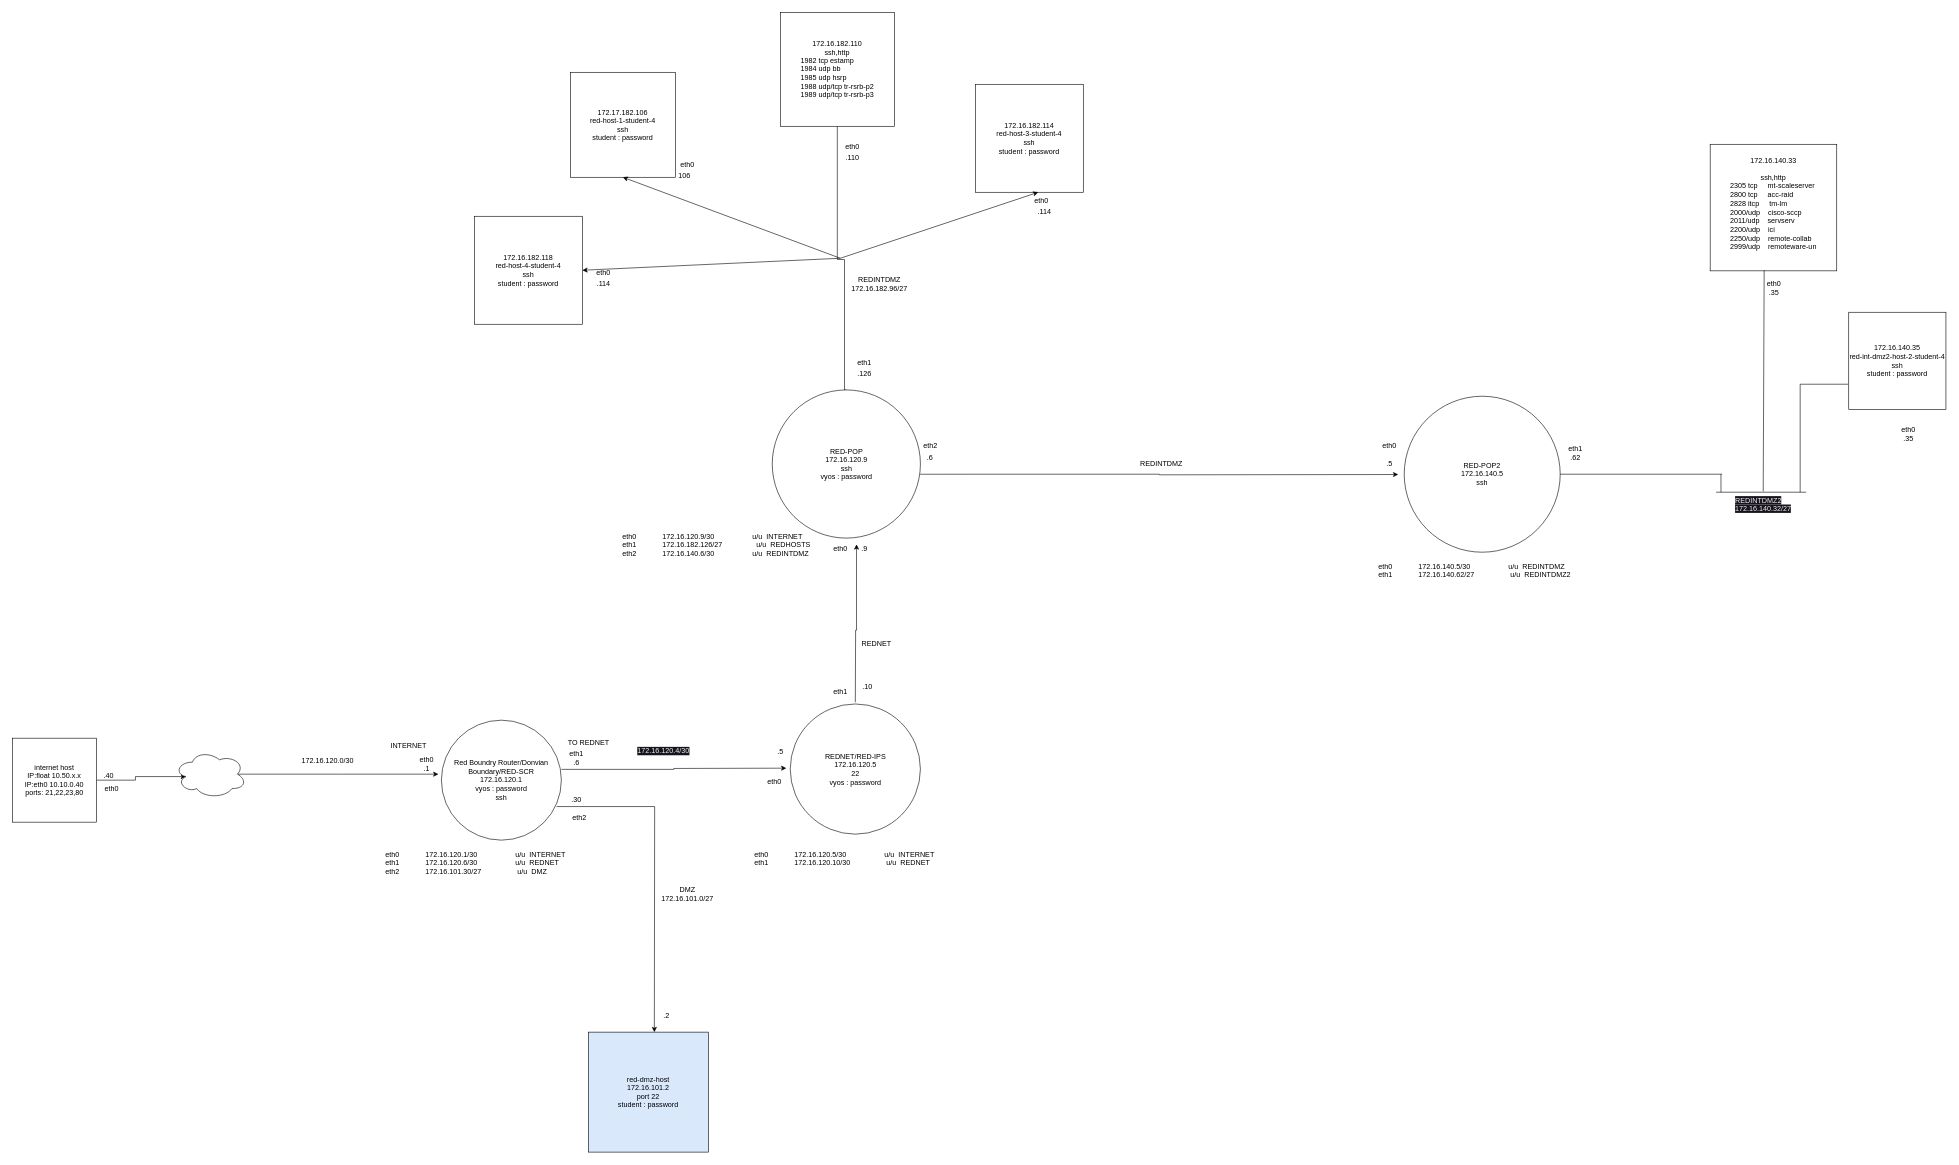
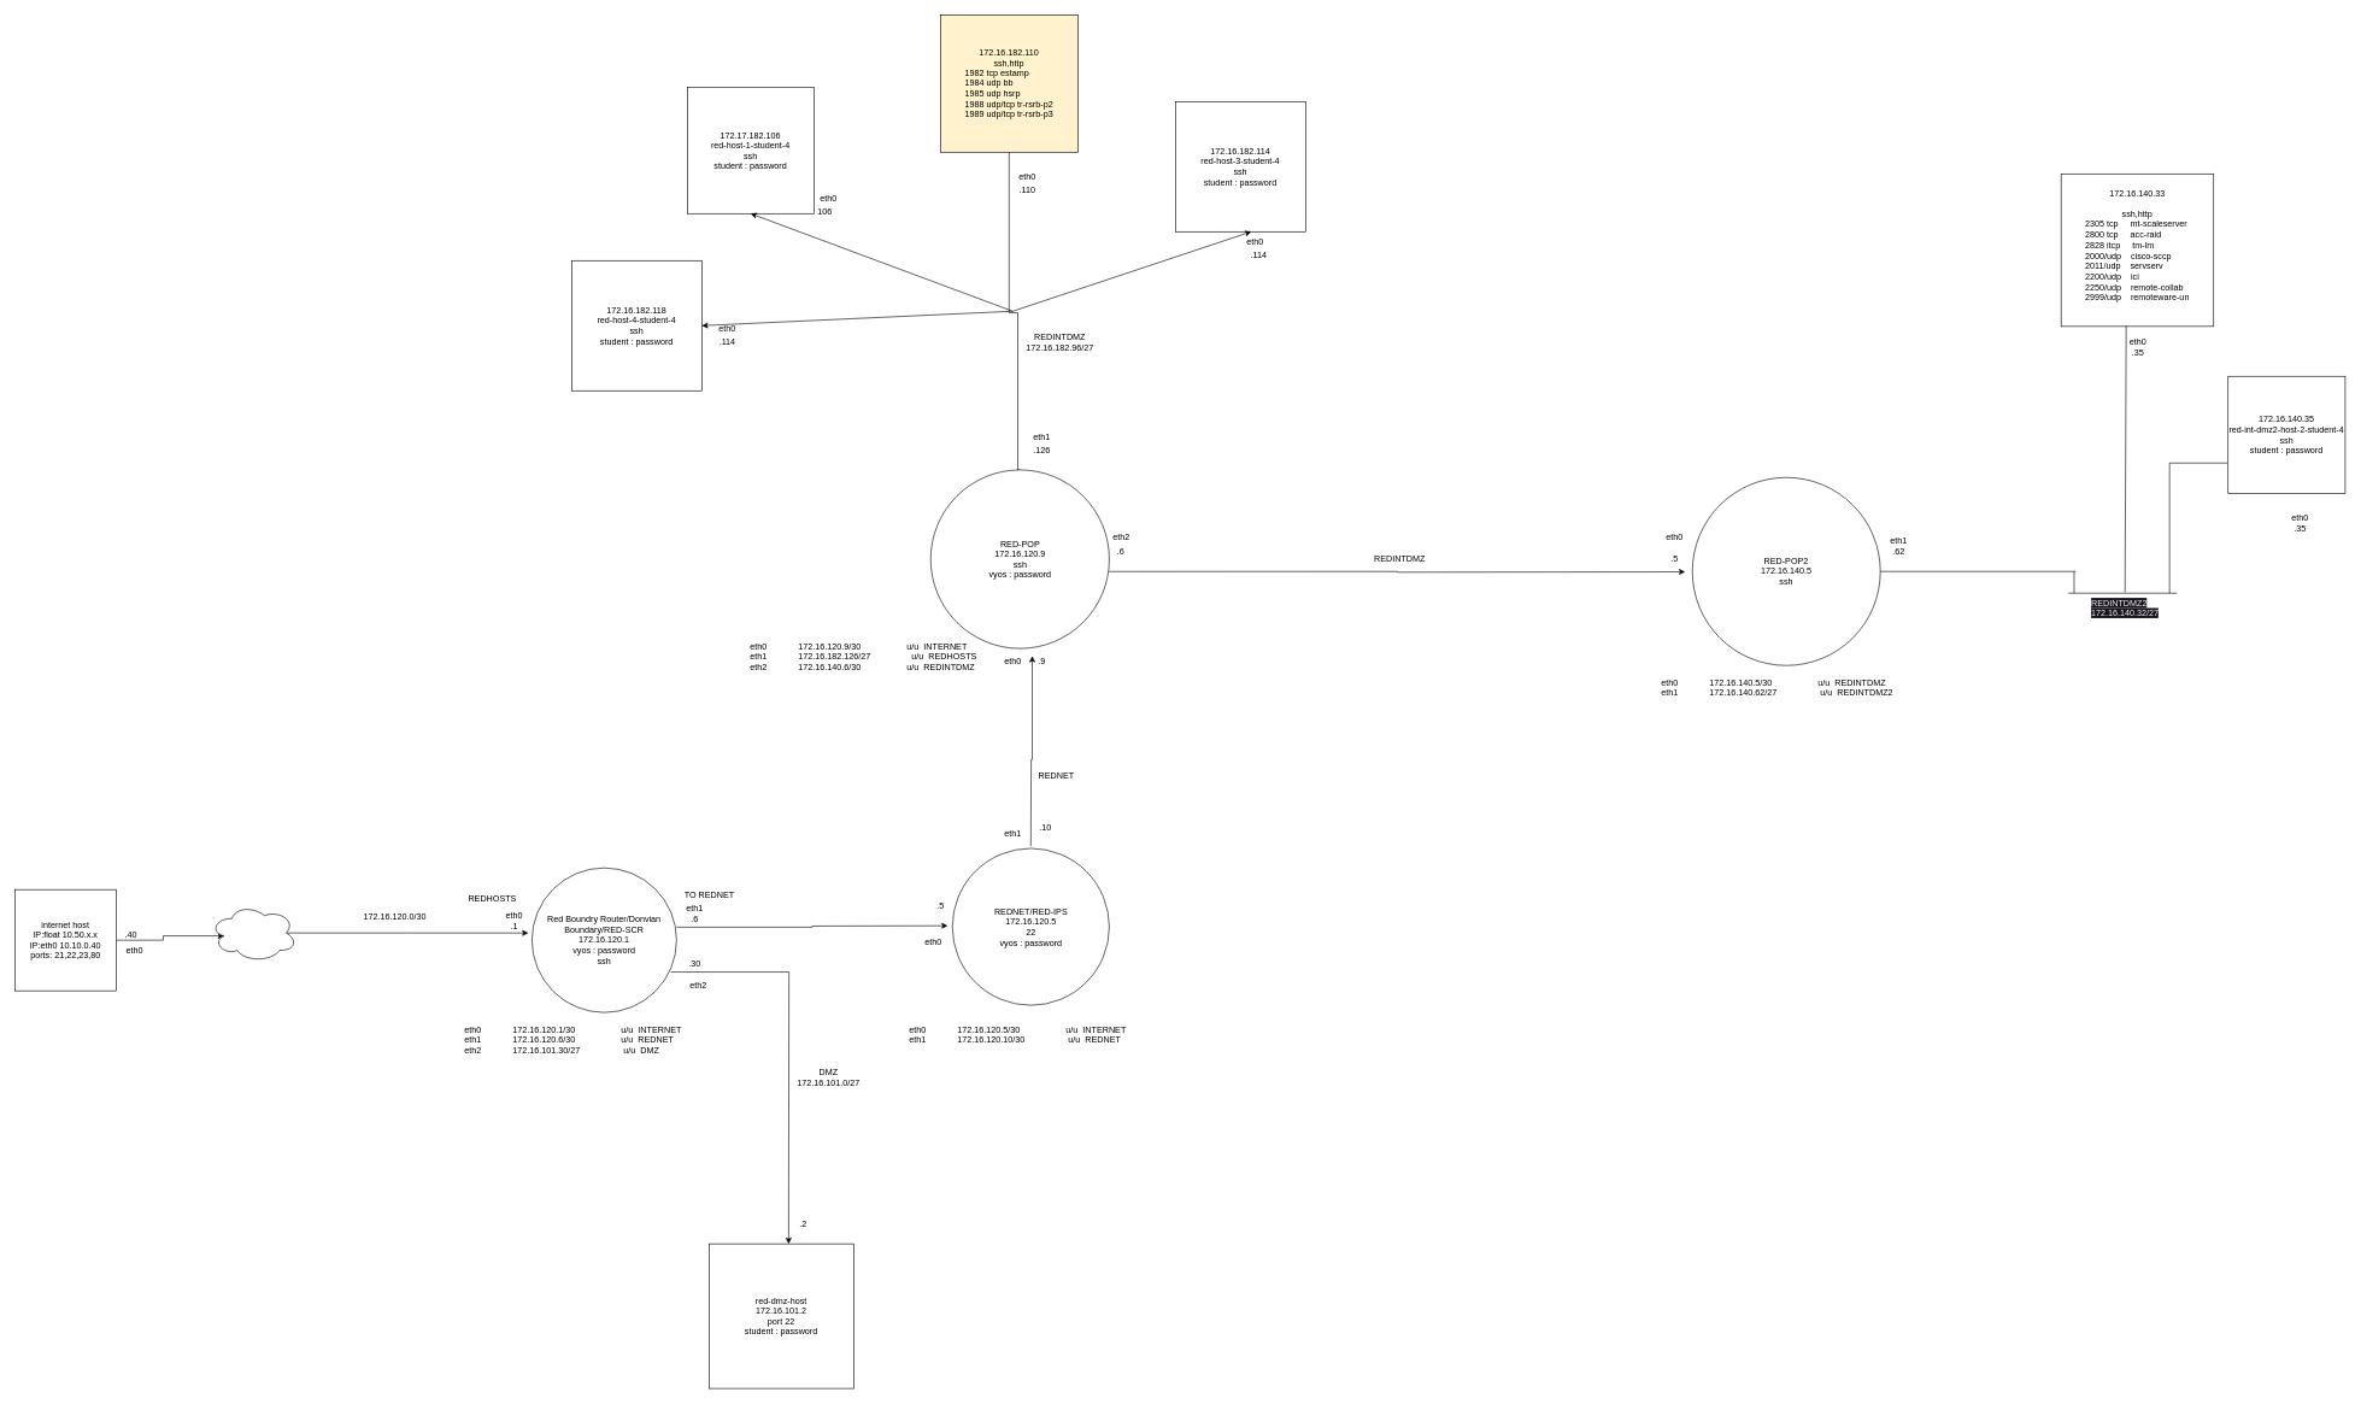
- <mxCell id="31" value="172.16.182.110&lt;br&gt;ssh,http&lt;br&gt;&lt;div style=&quot;text-align: left;&quot;&gt;&lt;span style=&quot;background-color: initial;&quot;&gt;1982 tcp estamp&lt;/span&gt;&lt;/div&gt;&lt;div style=&quot;text-align: left;&quot;&gt;&lt;span style=&quot;background-color: initial;&quot;&gt;1984 udp bb&lt;/span&gt;&lt;/div&gt;&lt;div style=&quot;text-align: left;&quot;&gt;&lt;span style=&quot;background-color: initial;&quot;&gt;1985 udp hsrp&lt;/span&gt;&lt;/div&gt;&lt;div style=&quot;text-align: left;&quot;&gt;&lt;span style=&quot;background-color: initial;&quot;&gt;1988 udp/tcp tr-rsrb-p2&lt;/span&gt;&lt;/div&gt;&lt;div style=&quot;text-align: left;&quot;&gt;&lt;span style=&quot;background-color: initial;&quot;&gt;1989 udp/tcp tr-rsrb-p3&lt;/span&gt;&lt;/div&gt;" style="whiteSpace=wrap;html=1;aspect=fixed;" parent="1" vertex="1"><mxGeometry x="1300" y="20" width="190" height="190" as="geometry" /></mxCell>
+ <mxCell id="31" value="172.16.182.110&lt;br&gt;ssh,http&lt;br&gt;&lt;div style=&quot;text-align: left;&quot;&gt;&lt;span style=&quot;background-color: initial;&quot;&gt;1982 tcp estamp&lt;/span&gt;&lt;/div&gt;&lt;div style=&quot;text-align: left;&quot;&gt;&lt;span style=&quot;background-color: initial;&quot;&gt;1984 udp bb&lt;/span&gt;&lt;/div&gt;&lt;div style=&quot;text-align: left;&quot;&gt;&lt;span style=&quot;background-color: initial;&quot;&gt;1985 udp hsrp&lt;/span&gt;&lt;/div&gt;&lt;div style=&quot;text-align: left;&quot;&gt;&lt;span style=&quot;background-color: initial;&quot;&gt;1988 udp/tcp tr-rsrb-p2&lt;/span&gt;&lt;/div&gt;&lt;div style=&quot;text-align: left;&quot;&gt;&lt;span style=&quot;background-color: initial;&quot;&gt;1989 udp/tcp tr-rsrb-p3&lt;/span&gt;&lt;/div&gt;" style="whiteSpace=wrap;html=1;aspect=fixed;fillColor=#fff2cc;" parent="1" vertex="1"><mxGeometry x="1300" y="20" width="190" height="190" as="geometry" /></mxCell>
- <mxCell id="13" value="INTERNET" style="text;html=1;align=center;verticalAlign=middle;resizable=0;points=[];autosize=1;strokeColor=none;fillColor=none;" parent="1" vertex="1"><mxGeometry x="640" y="1228" width="80" height="30" as="geometry" /></mxCell>
+ <mxCell id="13" value="REDHOSTS" style="text;html=1;align=center;verticalAlign=middle;resizable=0;points=[];autosize=1;strokeColor=none;fillColor=none;" parent="1" vertex="1"><mxGeometry x="640" y="1228" width="80" height="30" as="geometry" /></mxCell>
- <mxCell id="69" value="&lt;span style=&quot;color: rgb(240, 240, 240); font-family: Helvetica; font-size: 12px; font-style: normal; font-variant-ligatures: normal; font-variant-caps: normal; font-weight: 400; letter-spacing: normal; orphans: 2; text-align: left; text-indent: 0px; text-transform: none; widows: 2; word-spacing: 0px; -webkit-text-stroke-width: 0px; background-color: rgb(24, 20, 29); text-decoration-thickness: initial; text-decoration-style: initial; text-decoration-color: initial; float: none; display: inline !important;&quot;&gt;172.16.120.4/30&lt;/span&gt;" style="text;whiteSpace=wrap;html=1;" vertex="1" parent="1"><mxGeometry x="1060" y="1238" width="120" height="40" as="geometry" /></mxCell>
- <mxCell id="22" value="red-dmz-host&lt;br&gt;172.16.101.2&lt;br&gt;port 22&lt;br&gt;student : password" style="whiteSpace=wrap;html=1;aspect=fixed;fillColor=#dae8fc;" parent="1" vertex="1"><mxGeometry x="980" y="1720" width="200" height="200" as="geometry" /></mxCell>
+ <mxCell id="22" value="red-dmz-host&lt;br&gt;172.16.101.2&lt;br&gt;port 22&lt;br&gt;student : password" style="whiteSpace=wrap;html=1;aspect=fixed;" parent="1" vertex="1"><mxGeometry x="980" y="1720" width="200" height="200" as="geometry" /></mxCell>
